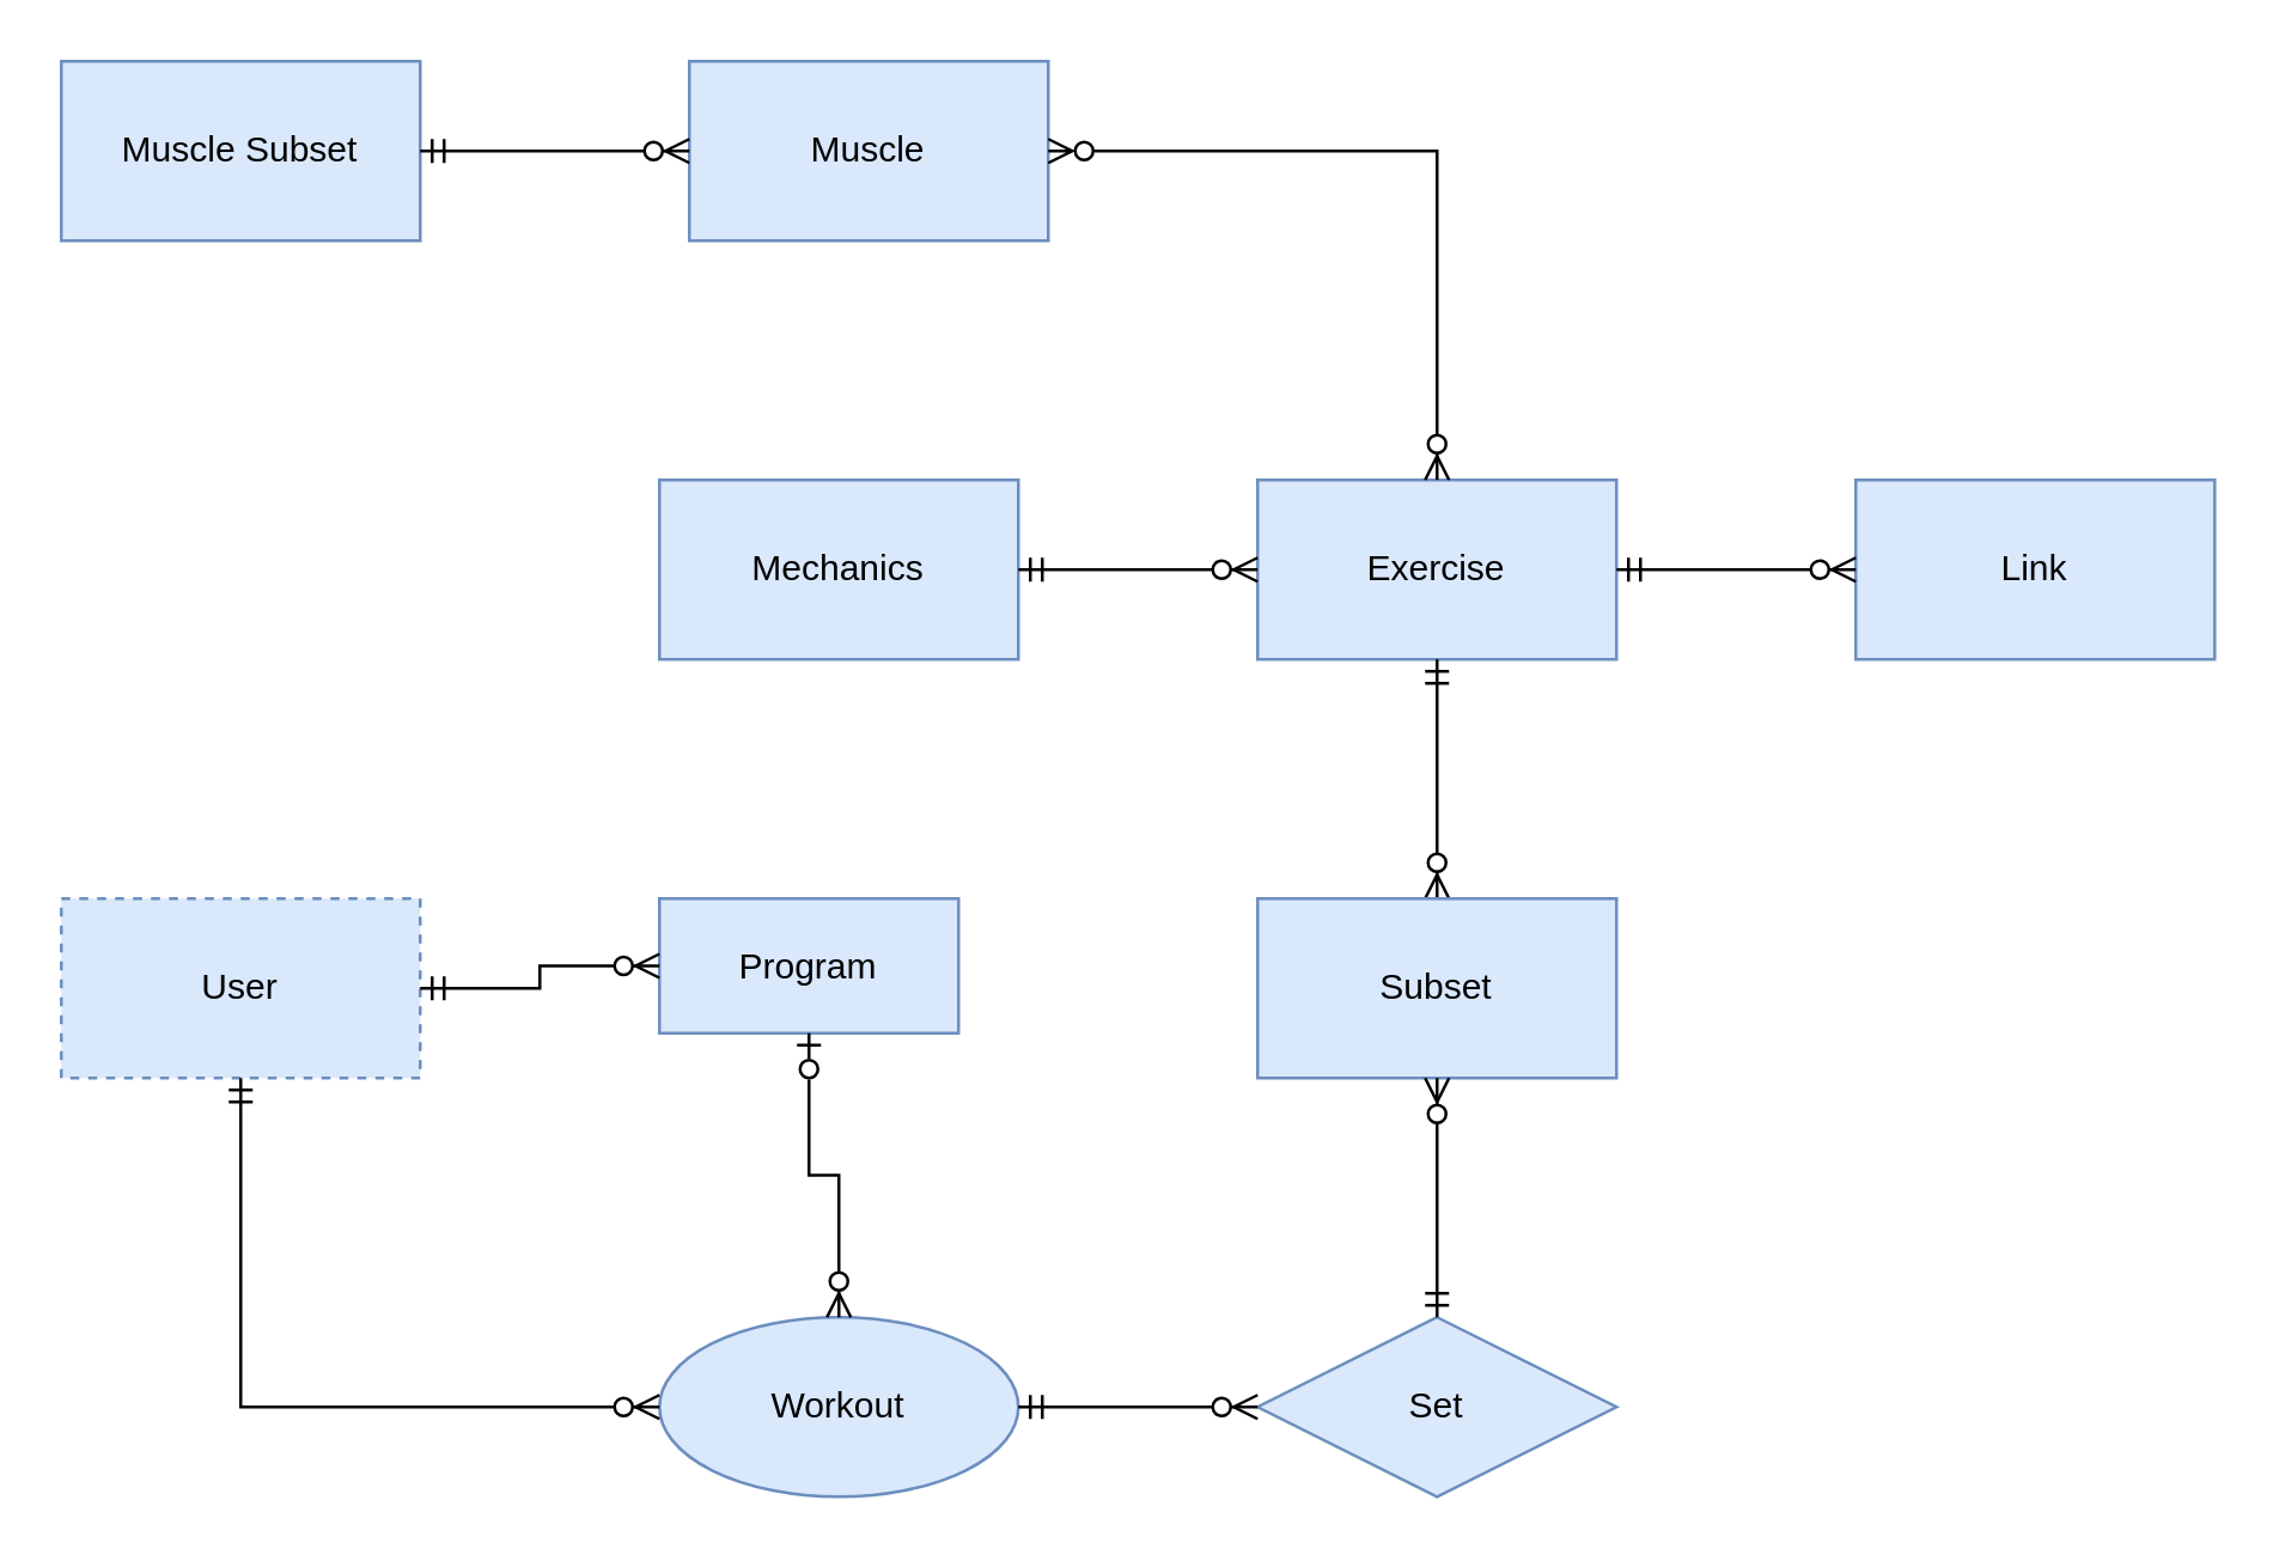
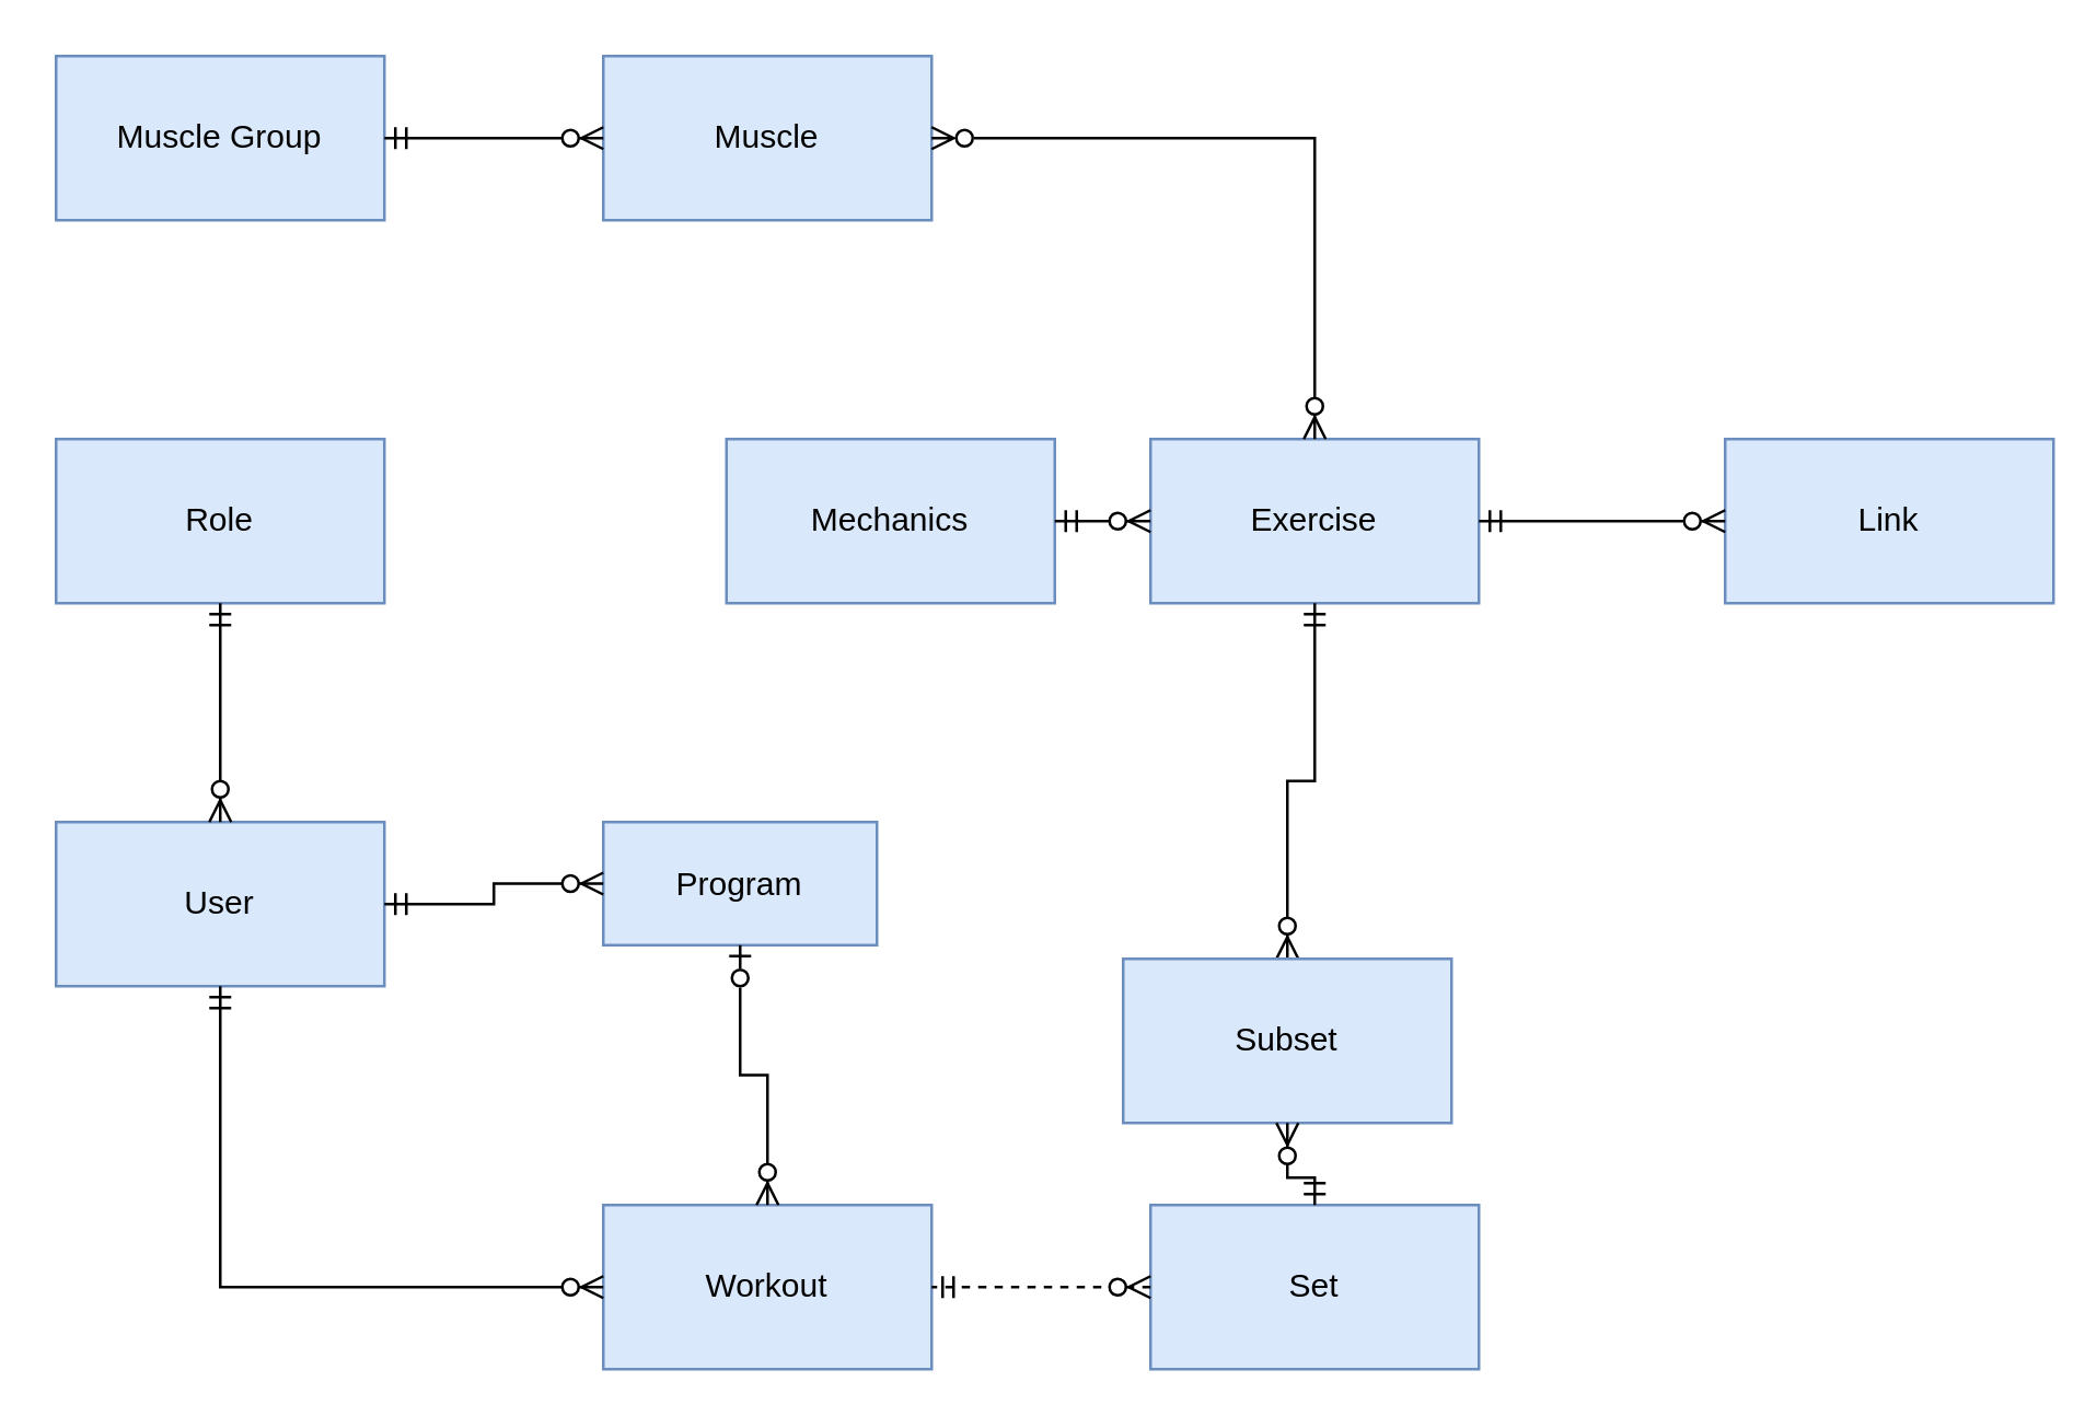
- <mxCell id="2" value="Muscle Subset" style="rounded=0;whiteSpace=wrap;html=1;fillColor=#dae8fc;strokeColor=#6c8ebf;" parent="1" vertex="1"><mxGeometry x="20" y="20" width="120" height="60" as="geometry" /></mxCell>
+ <mxCell id="2" value="Muscle Group" style="rounded=0;whiteSpace=wrap;html=1;fillColor=#dae8fc;strokeColor=#6c8ebf;" parent="1" vertex="1"><mxGeometry x="20" y="20" width="120" height="60" as="geometry" /></mxCell>
- <mxCell id="3" value="Muscle" style="rounded=0;whiteSpace=wrap;html=1;fillColor=#dae8fc;strokeColor=#6c8ebf;" parent="1" vertex="1"><mxGeometry x="230" y="20" width="120" height="60" as="geometry" /></mxCell>
+ <mxCell id="3" value="Muscle" style="rounded=0;whiteSpace=wrap;html=1;fillColor=#dae8fc;strokeColor=#6c8ebf;" parent="1" vertex="1"><mxGeometry x="220" y="20" width="120" height="60" as="geometry" /></mxCell>
+ <mxCell id="13" value="Role" style="rounded=0;whiteSpace=wrap;html=1;fillColor=#dae8fc;strokeColor=#6c8ebf;" parent="1" vertex="1"><mxGeometry x="20" y="160" width="120" height="60" as="geometry" /></mxCell>
- <mxCell id="4" value="Mechanics" style="rounded=0;whiteSpace=wrap;html=1;fillColor=#dae8fc;strokeColor=#6c8ebf;" parent="1" vertex="1"><mxGeometry x="220" y="160" width="120" height="60" as="geometry" /></mxCell>
+ <mxCell id="4" value="Mechanics" style="rounded=0;whiteSpace=wrap;html=1;fillColor=#dae8fc;strokeColor=#6c8ebf;" parent="1" vertex="1"><mxGeometry x="265" y="160" width="120" height="60" as="geometry" /></mxCell>
- <mxCell id="6" value="Link" style="rounded=0;whiteSpace=wrap;html=1;fillColor=#dae8fc;strokeColor=#6c8ebf;" parent="1" vertex="1"><mxGeometry x="620" y="160" width="120" height="60" as="geometry" /></mxCell>
+ <mxCell id="6" value="Link" style="rounded=0;whiteSpace=wrap;html=1;fillColor=#dae8fc;strokeColor=#6c8ebf;" parent="1" vertex="1"><mxGeometry x="630" y="160" width="120" height="60" as="geometry" /></mxCell>
+ <mxCell id="20" style="edgeStyle=orthogonalEdgeStyle;rounded=0;orthogonalLoop=1;jettySize=auto;html=1;startArrow=ERzeroToMany;startFill=1;endArrow=ERmandOne;endFill=0;" parent="1" source="12" target="13" edge="1"><mxGeometry relative="1" as="geometry"><mxPoint x="230" y="60" as="sourcePoint" /><mxPoint x="150" y="60" as="targetPoint" /></mxGeometry></mxCell>
- <mxCell id="12" value="User" style="rounded=0;whiteSpace=wrap;html=1;fillColor=#dae8fc;strokeColor=#6c8ebf;dashed=1;" parent="1" vertex="1"><mxGeometry x="20" y="300" width="120" height="60" as="geometry" /></mxCell>
+ <mxCell id="12" value="User" style="rounded=0;whiteSpace=wrap;html=1;fillColor=#dae8fc;strokeColor=#6c8ebf;" parent="1" vertex="1"><mxGeometry x="20" y="300" width="120" height="60" as="geometry" /></mxCell>
- <mxCell id="9" value="Subset" style="rounded=0;whiteSpace=wrap;html=1;fillColor=#dae8fc;strokeColor=#6c8ebf;" parent="1" vertex="1"><mxGeometry x="420" y="300" width="120" height="60" as="geometry" /></mxCell>
+ <mxCell id="9" value="Subset" style="rounded=0;whiteSpace=wrap;html=1;fillColor=#dae8fc;strokeColor=#6c8ebf;" parent="1" vertex="1"><mxGeometry x="410" y="350" width="120" height="60" as="geometry" /></mxCell>
- <mxCell id="11" value="Workout" style="ellipse;whiteSpace=wrap;html=1;fillColor=#dae8fc;strokeColor=#6c8ebf;" parent="1" vertex="1"><mxGeometry x="220" y="440" width="120" height="60" as="geometry" /></mxCell>
+ <mxCell id="11" value="Workout" style="rounded=0;whiteSpace=wrap;html=1;fillColor=#dae8fc;strokeColor=#6c8ebf;" parent="1" vertex="1"><mxGeometry x="220" y="440" width="120" height="60" as="geometry" /></mxCell>
- <mxCell id="18" style="edgeStyle=orthogonalEdgeStyle;rounded=0;orthogonalLoop=1;jettySize=auto;html=1;startArrow=ERzeroToMany;startFill=1;endArrow=ERmandOne;endFill=0;" parent="1" source="10" target="11" edge="1"><mxGeometry relative="1" as="geometry"><mxPoint x="190" y="380" as="sourcePoint" /><mxPoint x="110" y="380" as="targetPoint" /></mxGeometry></mxCell>
+ <mxCell id="18" style="edgeStyle=orthogonalEdgeStyle;rounded=0;orthogonalLoop=1;jettySize=auto;html=1;startArrow=ERzeroToMany;startFill=1;endArrow=ERmandOne;endFill=0;dashed=1;" parent="1" source="10" target="11" edge="1"><mxGeometry relative="1" as="geometry"><mxPoint x="190" y="380" as="sourcePoint" /><mxPoint x="110" y="380" as="targetPoint" /></mxGeometry></mxCell>
- <mxCell id="10" value="Set" style="rhombus;whiteSpace=wrap;html=1;fillColor=#dae8fc;strokeColor=#6c8ebf;" parent="1" vertex="1"><mxGeometry x="420" y="440" width="120" height="60" as="geometry" /></mxCell>
+ <mxCell id="10" value="Set" style="rounded=0;whiteSpace=wrap;html=1;fillColor=#dae8fc;strokeColor=#6c8ebf;" parent="1" vertex="1"><mxGeometry x="420" y="440" width="120" height="60" as="geometry" /></mxCell>
